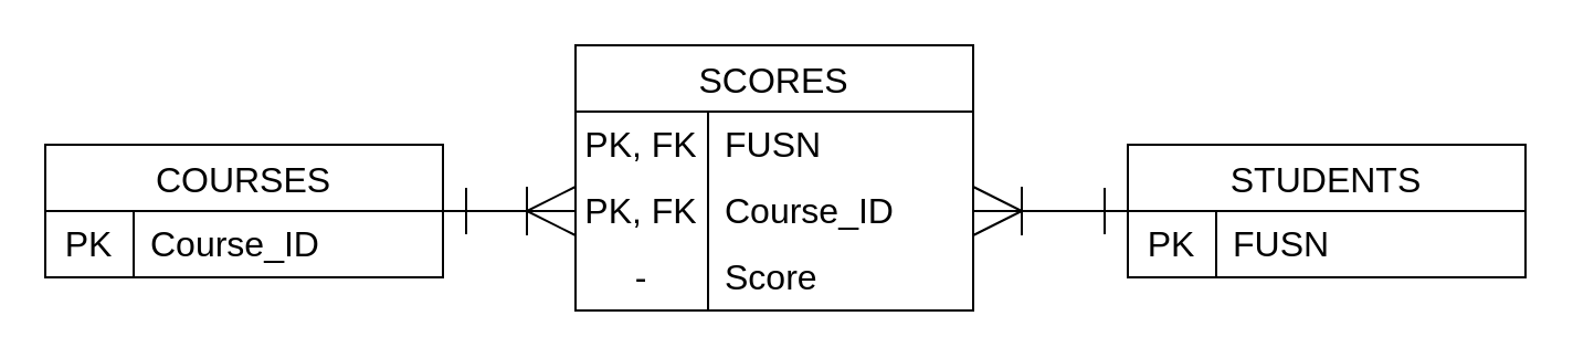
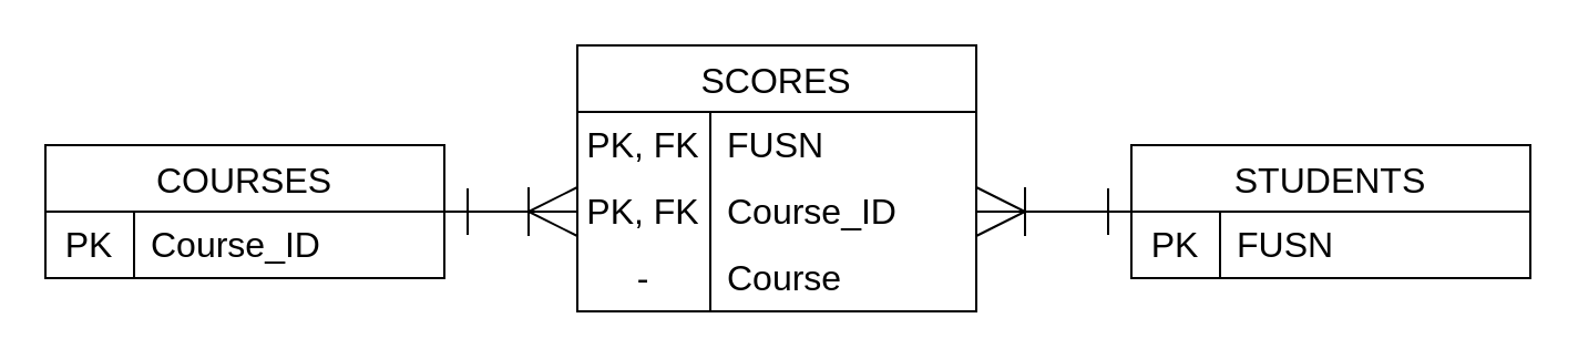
- <mxCell id="11" value="Score" style="shape=partialRectangle;html=1;whiteSpace=wrap;connectable=0;fillColor=none;top=0;left=0;bottom=0;right=0;align=left;spacingLeft=6;overflow=hidden;strokeColor=inherit;fontSize=16;" vertex="1" parent="9"><mxGeometry x="60" width="120" height="30" as="geometry"><mxRectangle width="120" height="30" as="alternateBounds" /></mxGeometry></mxCell>
+ <mxCell id="11" value="Course" style="shape=partialRectangle;html=1;whiteSpace=wrap;connectable=0;fillColor=none;top=0;left=0;bottom=0;right=0;align=left;spacingLeft=6;overflow=hidden;strokeColor=inherit;fontSize=16;" vertex="1" parent="9"><mxGeometry x="60" width="120" height="30" as="geometry"><mxRectangle width="120" height="30" as="alternateBounds" /></mxGeometry></mxCell>
